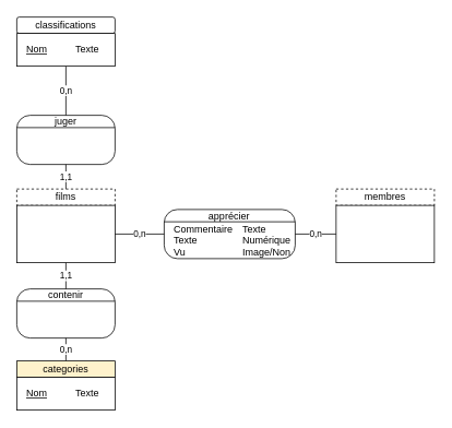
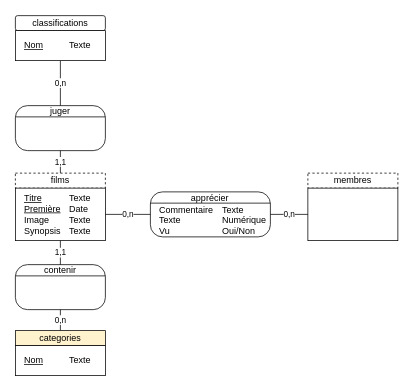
+ <mxCell id="5" value="&lt;u&gt;Titre&lt;/u&gt;&lt;br&gt;&lt;u&gt;Première&lt;/u&gt;&lt;br&gt;Image&lt;br&gt;Synopsis" style="text;html=1;strokeColor=none;fillColor=none;align=left;verticalAlign=middle;whiteSpace=wrap;rounded=0;" vertex="1" parent="2"><mxGeometry x="10" y="20" width="40" height="70" as="geometry" /></mxCell>
+ <mxCell id="6" value="Texte&lt;br&gt;Date&lt;br&gt;Texte&lt;br&gt;Texte" style="text;html=1;strokeColor=none;fillColor=none;align=left;verticalAlign=middle;whiteSpace=wrap;rounded=0;" vertex="1" parent="2"><mxGeometry x="70" y="20" width="40" height="70" as="geometry" /></mxCell>
- <mxCell id="23" value="Texte&lt;br&gt;Numérique&lt;br&gt;Image/Non" style="text;html=1;strokeColor=none;fillColor=none;align=left;verticalAlign=middle;whiteSpace=wrap;rounded=0;" vertex="1" parent="18"><mxGeometry x="94.333" y="10" width="53.333" height="60" as="geometry" /></mxCell>
+ <mxCell id="23" value="Texte&lt;br&gt;Numérique&lt;br&gt;Oui/Non" style="text;html=1;strokeColor=none;fillColor=none;align=left;verticalAlign=middle;whiteSpace=wrap;rounded=0;" vertex="1" parent="18"><mxGeometry x="94.333" y="10" width="53.333" height="60" as="geometry" /></mxCell>
